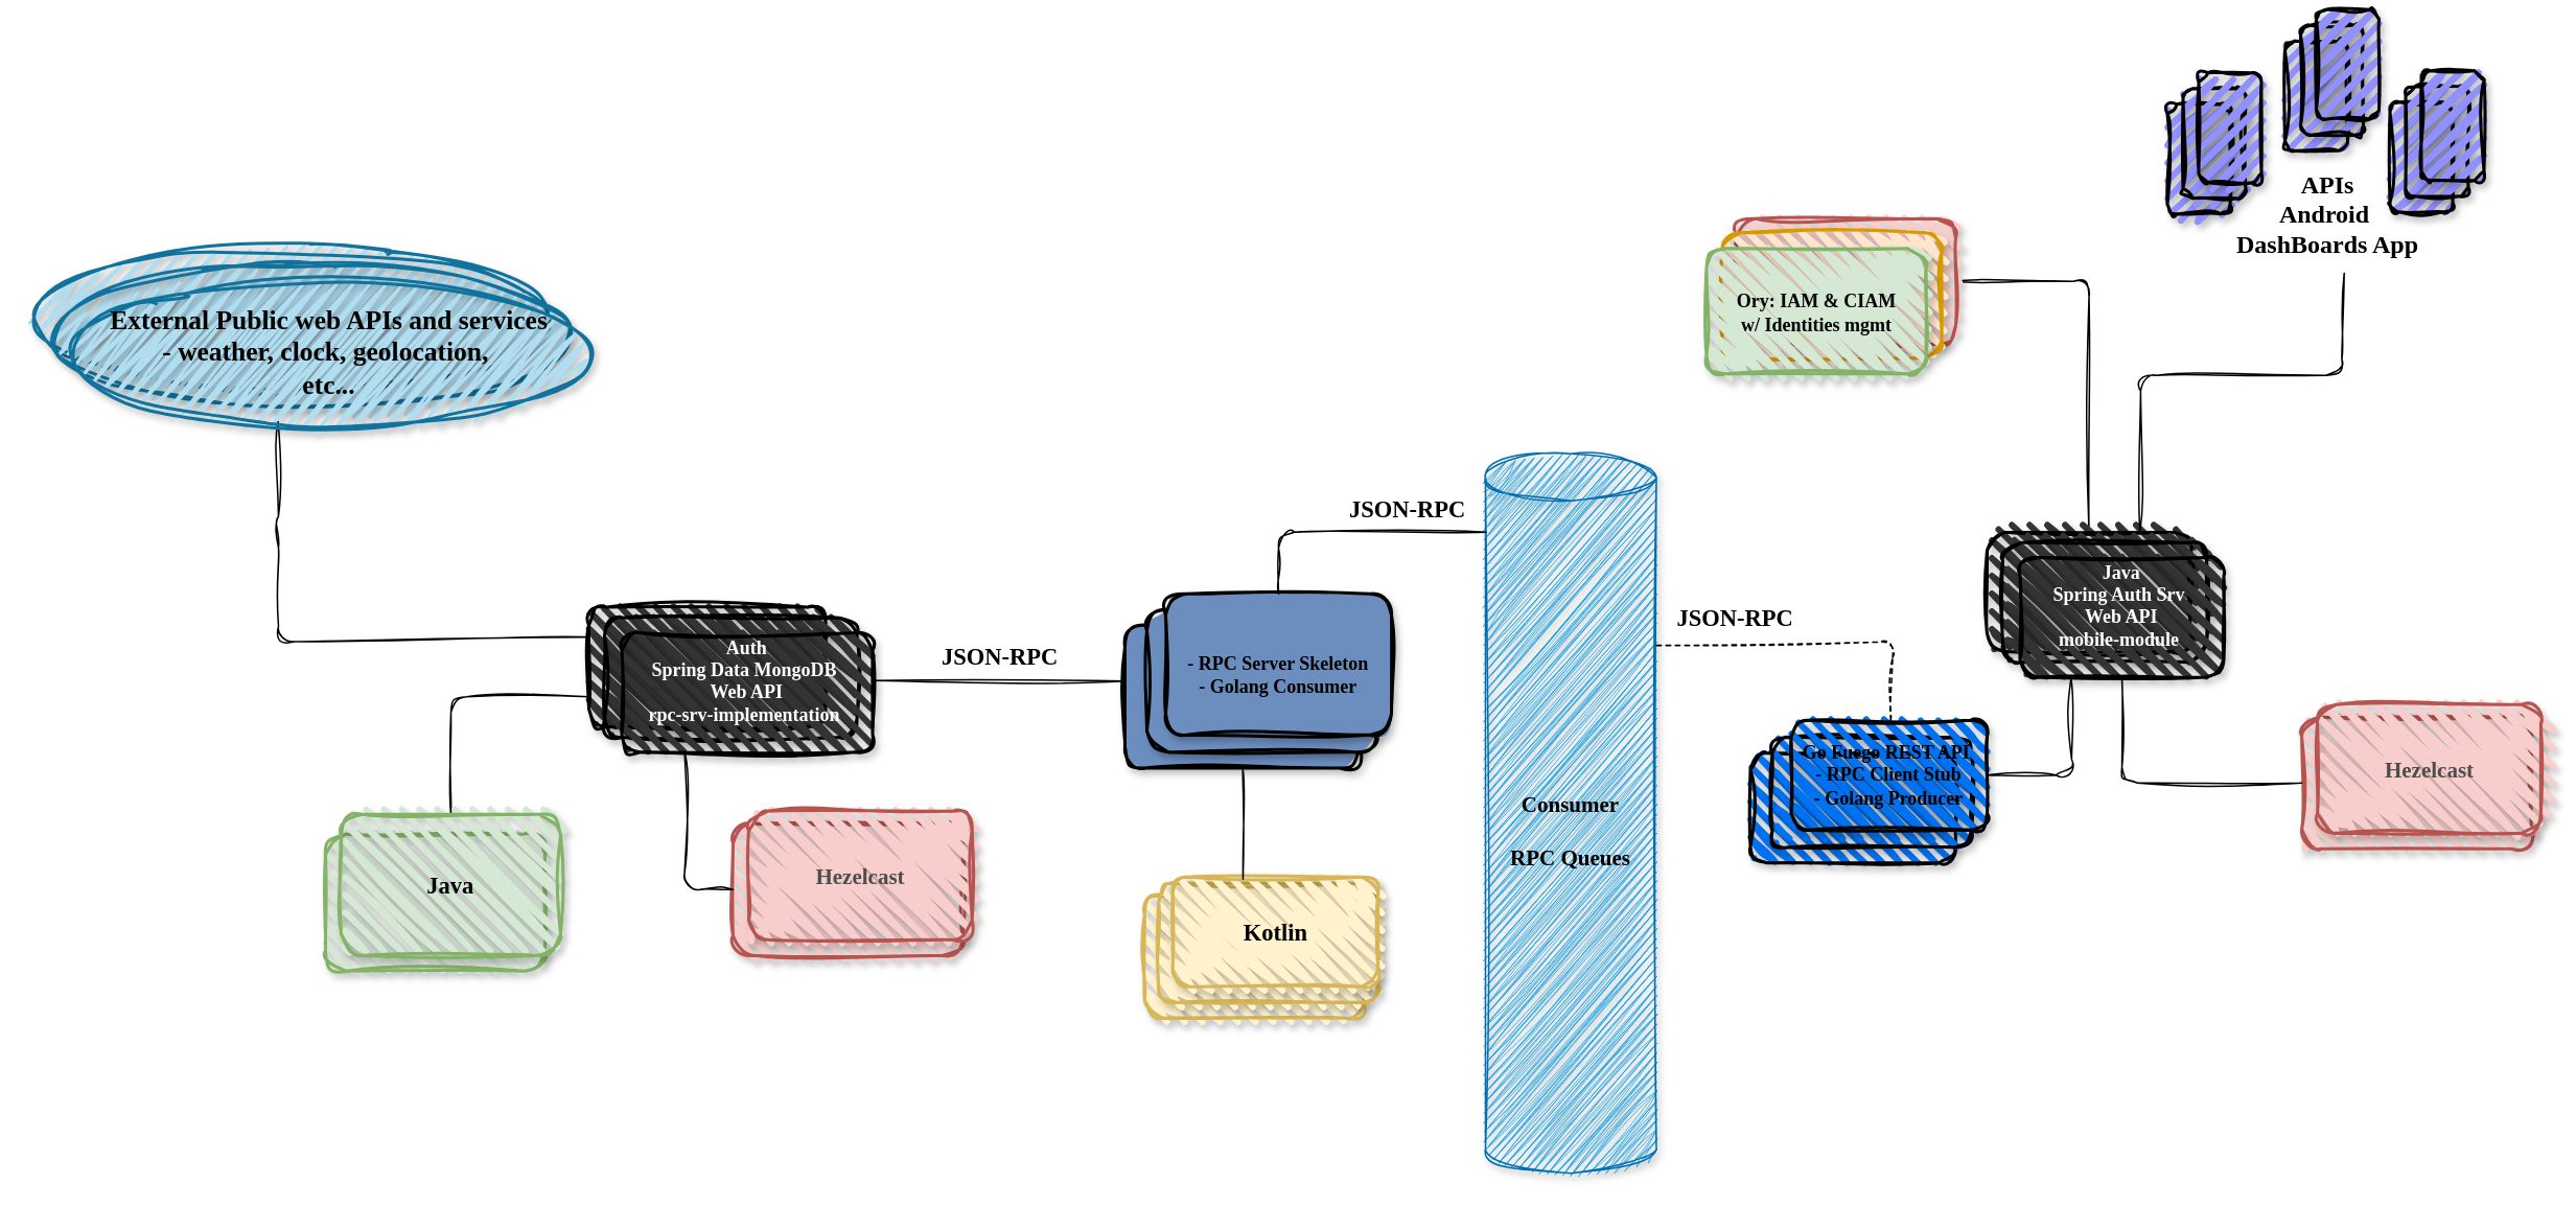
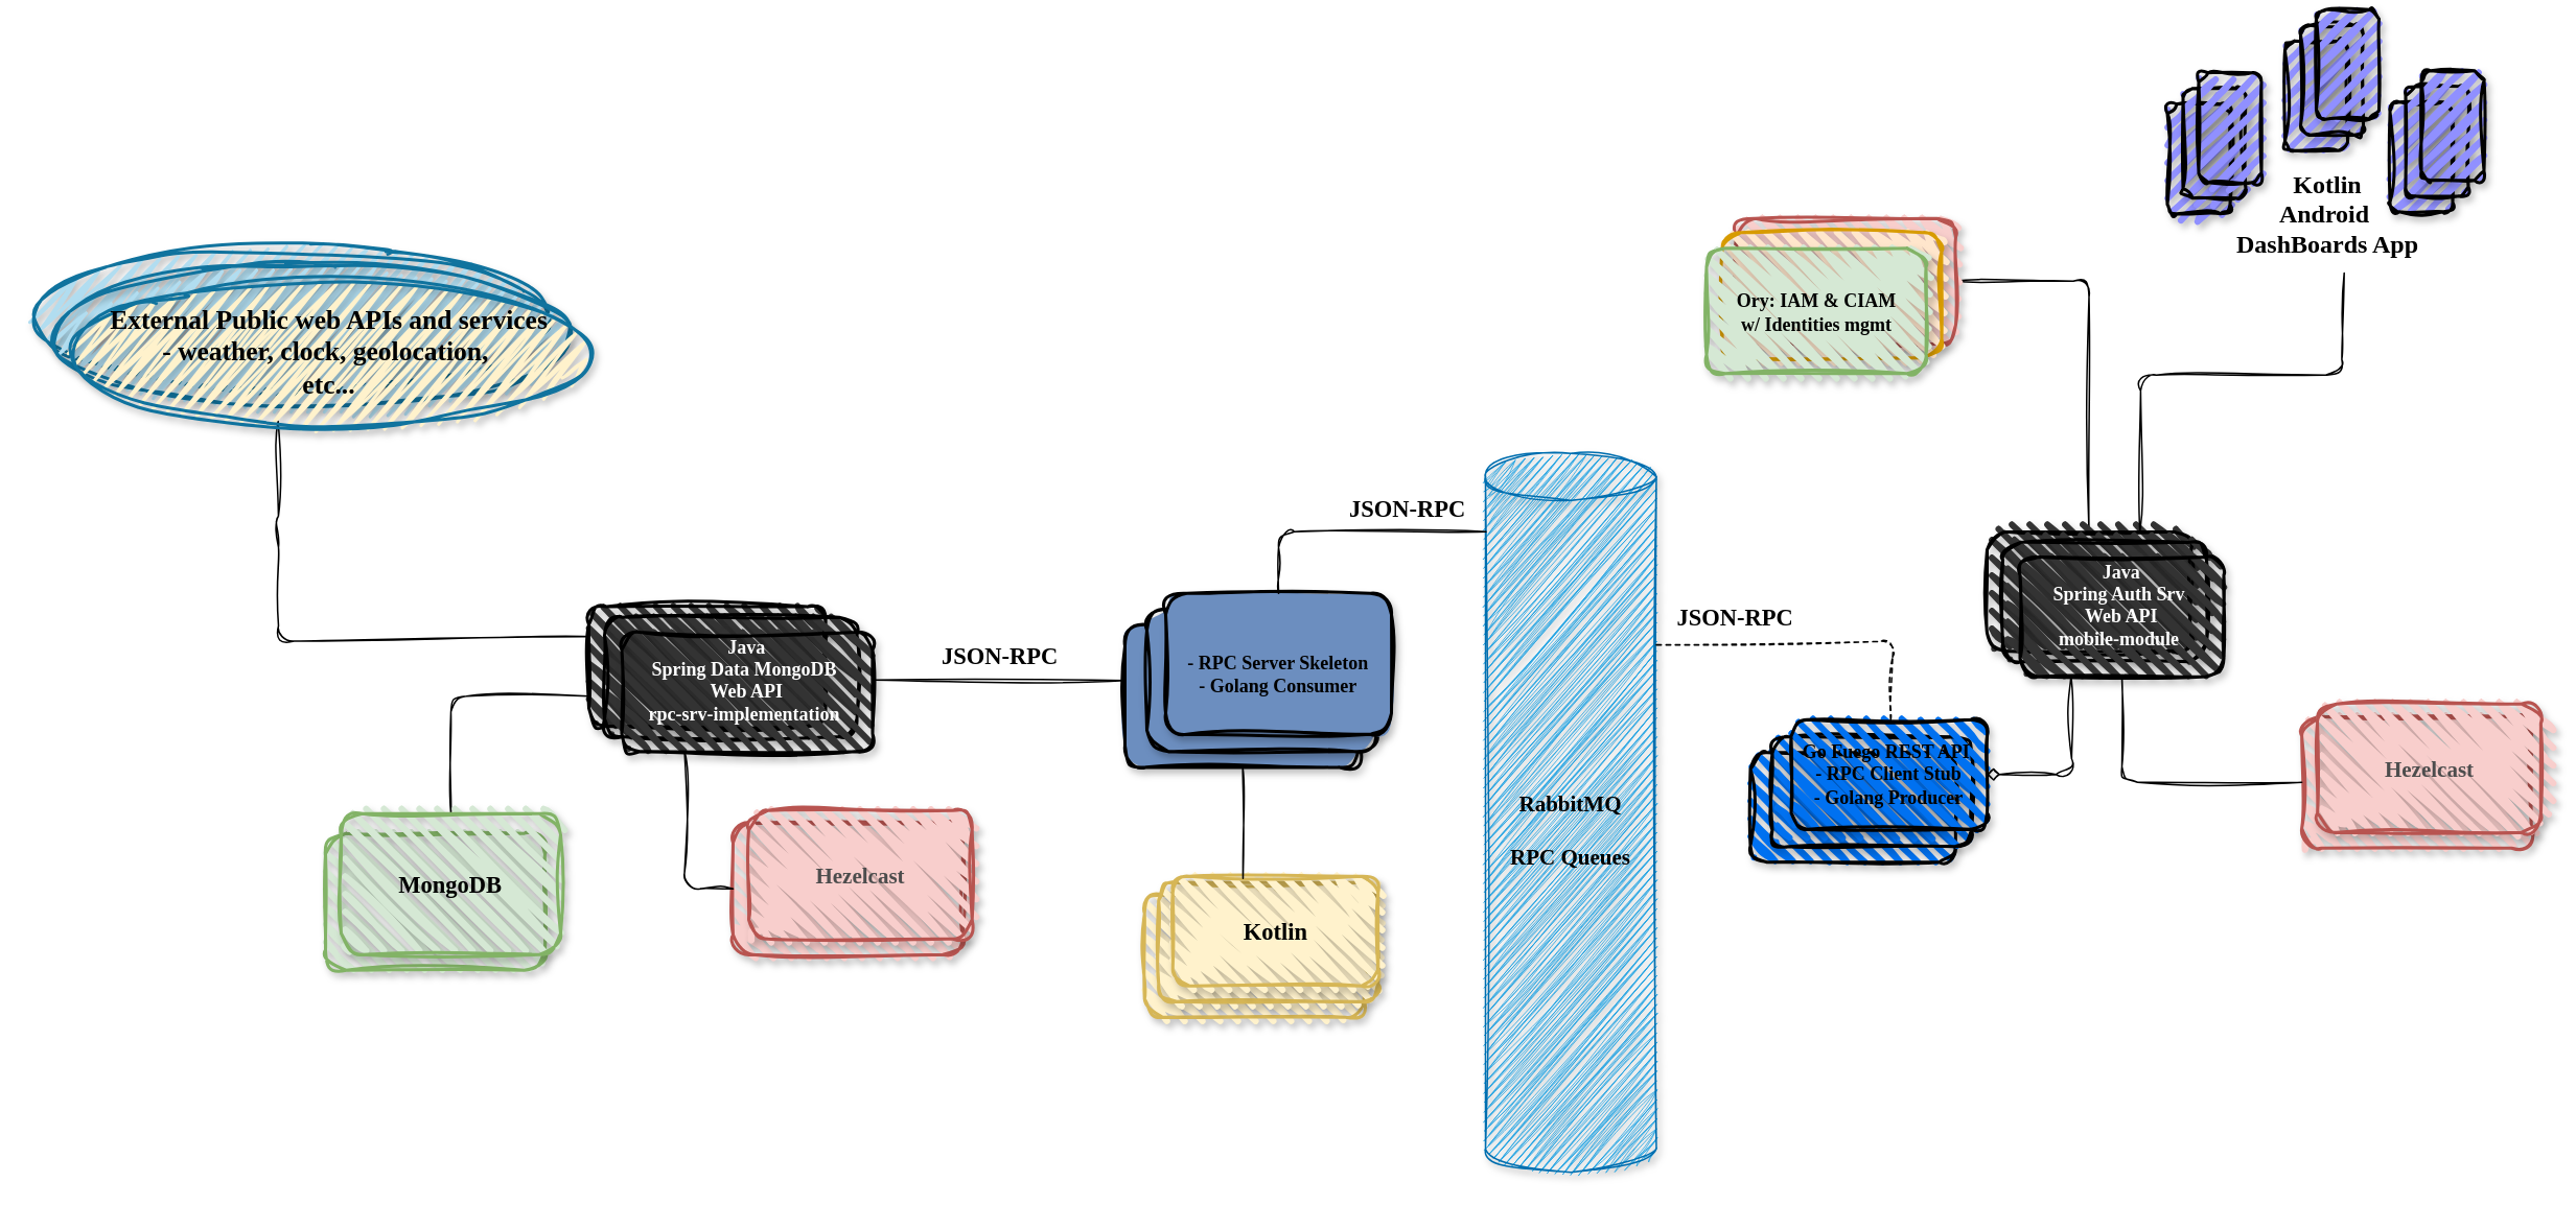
- <mxCell id="33" value="APIs&lt;div&gt;Android&amp;nbsp;&lt;/div&gt;&lt;div&gt;DashBoards App&lt;/div&gt;" style="text;html=1;align=center;verticalAlign=middle;resizable=0;points=[];autosize=1;strokeColor=none;fillColor=none;fontFamily=Comic Sans MS;fontSize=16;fontStyle=1" vertex="1" parent="1"><mxGeometry x="1409" y="101" width="150" height="70" as="geometry" /></mxCell>
+ <mxCell id="33" value="Kotlin&lt;div&gt;Android&amp;nbsp;&lt;/div&gt;&lt;div&gt;DashBoards App&lt;/div&gt;" style="text;html=1;align=center;verticalAlign=middle;resizable=0;points=[];autosize=1;strokeColor=none;fillColor=none;fontFamily=Comic Sans MS;fontSize=16;fontStyle=1" vertex="1" parent="1"><mxGeometry x="1409" y="101" width="150" height="70" as="geometry" /></mxCell>
- <mxCell id="54" value="&lt;font style=&quot;color: rgb(0, 0, 0);&quot;&gt;External Public web APIs and services&lt;/font&gt;&lt;div&gt;&lt;font style=&quot;color: rgb(0, 0, 0);&quot;&gt;- weather, clock, geolocation,&amp;nbsp;&lt;/font&gt;&lt;/div&gt;&lt;div&gt;&lt;font style=&quot;color: rgb(0, 0, 0);&quot;&gt;etc...&lt;/font&gt;&lt;/div&gt;" style="ellipse;whiteSpace=wrap;html=1;strokeWidth=2;fillWeight=2;hachureGap=8;fillColor=#b1ddf0;fillStyle=zigzag;fontFamily=Comic Sans MS;strokeColor=#10739e;shadow=1;sketch=1;curveFitting=1;jiggle=2;fontStyle=1;fontSize=17;" vertex="1" parent="1"><mxGeometry x="44" y="179" width="331" height="92" as="geometry" /></mxCell>
+ <mxCell id="54" value="&lt;font style=&quot;color: rgb(0, 0, 0);&quot;&gt;External Public web APIs and services&lt;/font&gt;&lt;div&gt;&lt;font style=&quot;color: rgb(0, 0, 0);&quot;&gt;- weather, clock, geolocation,&amp;nbsp;&lt;/font&gt;&lt;/div&gt;&lt;div&gt;&lt;font style=&quot;color: rgb(0, 0, 0);&quot;&gt;etc...&lt;/font&gt;&lt;/div&gt;" style="ellipse;whiteSpace=wrap;html=1;strokeWidth=2;fillWeight=2;hachureGap=8;fillColor=#fff2cc;fillStyle=zigzag;fontFamily=Comic Sans MS;strokeColor=#10739e;shadow=1;sketch=1;curveFitting=1;jiggle=2;fontStyle=1;fontSize=17;" vertex="1" parent="1"><mxGeometry x="44" y="179" width="331" height="92" as="geometry" /></mxCell>
- <mxCell id="45" value="&lt;span style=&quot;font-family: &amp;quot;Comic Sans MS&amp;quot;; text-wrap-mode: nowrap;&quot;&gt;&lt;font style=&quot;color: rgb(255, 255, 255);&quot;&gt;Auth&lt;/font&gt;&lt;/span&gt;&lt;div&gt;&lt;span style=&quot;font-family: &amp;quot;Comic Sans MS&amp;quot;; text-wrap-mode: nowrap;&quot;&gt;&lt;font style=&quot;color: rgb(255, 255, 255);&quot;&gt;Spring Data MongoDB&amp;nbsp;&lt;/font&gt;&lt;/span&gt;&lt;/div&gt;&lt;div&gt;&lt;span style=&quot;font-family: &amp;quot;Comic Sans MS&amp;quot;; text-wrap-mode: nowrap;&quot;&gt;&lt;font style=&quot;color: rgb(255, 255, 255);&quot;&gt;Web API&lt;/font&gt;&lt;/span&gt;&lt;/div&gt;&lt;div&gt;&lt;span style=&quot;font-family: &amp;quot;Comic Sans MS&amp;quot;; text-wrap-mode: nowrap;&quot;&gt;&lt;font style=&quot;color: rgb(255, 255, 255);&quot;&gt;rpc-srv-implementation&amp;nbsp;&lt;/font&gt;&lt;/span&gt;&lt;div&gt;&lt;br&gt;&lt;/div&gt;&lt;/div&gt;" style="rounded=1;whiteSpace=wrap;html=1;strokeWidth=2;fillWeight=4;hachureGap=8;hachureAngle=45;fillColor=light-dark(#333333,#198CC4);shadow=1;sketch=1;curveFitting=1;jiggle=2;fontStyle=1" vertex="1" parent="1"><mxGeometry x="396" y="403.12" width="160" height="76.24" as="geometry" /></mxCell>
+ <mxCell id="45" value="&lt;span style=&quot;font-family: &amp;quot;Comic Sans MS&amp;quot;; text-wrap-mode: nowrap;&quot;&gt;&lt;font style=&quot;color: rgb(255, 255, 255);&quot;&gt;Java&lt;/font&gt;&lt;/span&gt;&lt;div&gt;&lt;span style=&quot;font-family: &amp;quot;Comic Sans MS&amp;quot;; text-wrap-mode: nowrap;&quot;&gt;&lt;font style=&quot;color: rgb(255, 255, 255);&quot;&gt;Spring Data MongoDB&amp;nbsp;&lt;/font&gt;&lt;/span&gt;&lt;/div&gt;&lt;div&gt;&lt;span style=&quot;font-family: &amp;quot;Comic Sans MS&amp;quot;; text-wrap-mode: nowrap;&quot;&gt;&lt;font style=&quot;color: rgb(255, 255, 255);&quot;&gt;Web API&lt;/font&gt;&lt;/span&gt;&lt;/div&gt;&lt;div&gt;&lt;span style=&quot;font-family: &amp;quot;Comic Sans MS&amp;quot;; text-wrap-mode: nowrap;&quot;&gt;&lt;font style=&quot;color: rgb(255, 255, 255);&quot;&gt;rpc-srv-implementation&amp;nbsp;&lt;/font&gt;&lt;/span&gt;&lt;div&gt;&lt;br&gt;&lt;/div&gt;&lt;/div&gt;" style="rounded=1;whiteSpace=wrap;html=1;strokeWidth=2;fillWeight=4;hachureGap=8;hachureAngle=45;fillColor=light-dark(#333333,#198CC4);shadow=1;sketch=1;curveFitting=1;jiggle=2;fontStyle=1" vertex="1" parent="1"><mxGeometry x="396" y="403.12" width="160" height="76.24" as="geometry" /></mxCell>
- <mxCell id="15" style="edgeStyle=none;html=1;exitX=0.25;exitY=1;exitDx=0;exitDy=0;entryX=1;entryY=0.5;entryDx=0;entryDy=0;sketch=1;curveFitting=1;jiggle=2;endArrow=none;endFill=0;" edge="1" parent="1" source="16" target="24"><mxGeometry relative="1" as="geometry"><Array as="points"><mxPoint x="1321" y="494" /></Array></mxGeometry></mxCell>
+ <mxCell id="15" style="edgeStyle=none;html=1;exitX=0.25;exitY=1;exitDx=0;exitDy=0;entryX=1;entryY=0.5;entryDx=0;entryDy=0;sketch=1;curveFitting=1;jiggle=2;endArrow=diamond;endFill=0;" edge="1" parent="1" source="16" target="24"><mxGeometry relative="1" as="geometry"><Array as="points"><mxPoint x="1321" y="494" /></Array></mxGeometry></mxCell>
- <mxCell id="23" value="&lt;span style=&quot;font-size: 14px;&quot;&gt;Consumer&lt;/span&gt;&lt;div&gt;&lt;span style=&quot;font-size: 14px;&quot;&gt;&lt;br&gt;&lt;/span&gt;&lt;div&gt;&lt;span style=&quot;font-size: 14px;&quot;&gt;RPC Queues&lt;/span&gt;&lt;/div&gt;&lt;/div&gt;" style="shape=cylinder3;whiteSpace=wrap;html=1;boundedLbl=1;backgroundOutline=1;size=15;fillColor=#1ba1e2;strokeColor=#006EAF;fillStyle=zigzag;shadow=1;fontStyle=1;strokeWidth=1;fontColor=#000000;sketch=1;curveFitting=1;jiggle=2;fontFamily=Comic Sans MS;" parent="1" vertex="1"><mxGeometry x="947" y="289" width="109" height="459" as="geometry" /></mxCell>
+ <mxCell id="23" value="&lt;span style=&quot;font-size: 14px;&quot;&gt;RabbitMQ&lt;/span&gt;&lt;div&gt;&lt;span style=&quot;font-size: 14px;&quot;&gt;&lt;br&gt;&lt;/span&gt;&lt;div&gt;&lt;span style=&quot;font-size: 14px;&quot;&gt;RPC Queues&lt;/span&gt;&lt;/div&gt;&lt;/div&gt;" style="shape=cylinder3;whiteSpace=wrap;html=1;boundedLbl=1;backgroundOutline=1;size=15;fillColor=#1ba1e2;strokeColor=#006EAF;fillStyle=zigzag;shadow=1;fontStyle=1;strokeWidth=1;fontColor=#000000;sketch=1;curveFitting=1;jiggle=2;fontFamily=Comic Sans MS;" parent="1" vertex="1"><mxGeometry x="947" y="289" width="109" height="459" as="geometry" /></mxCell>
- <mxCell id="22" value="&lt;span style=&quot;color: rgb(0, 0, 0); font-family: &amp;quot;Comic Sans MS&amp;quot;; text-wrap-mode: nowrap;&quot;&gt;&lt;font style=&quot;font-size: 15px;&quot;&gt;&lt;span&gt;Java&lt;/span&gt;&lt;/font&gt;&lt;/span&gt;" style="rounded=1;whiteSpace=wrap;html=1;strokeWidth=2;fillWeight=4;hachureGap=8;hachureAngle=45;fillColor=#d5e8d4;shadow=1;strokeColor=#82b366;sketch=1;curveFitting=1;jiggle=2;fontStyle=1" parent="1" vertex="1"><mxGeometry x="217" y="519" width="140" height="90" as="geometry" /></mxCell>
+ <mxCell id="22" value="&lt;span style=&quot;color: rgb(0, 0, 0); font-family: &amp;quot;Comic Sans MS&amp;quot;; text-wrap-mode: nowrap;&quot;&gt;&lt;font style=&quot;font-size: 15px;&quot;&gt;&lt;span&gt;MongoDB&lt;/span&gt;&lt;/font&gt;&lt;/span&gt;" style="rounded=1;whiteSpace=wrap;html=1;strokeWidth=2;fillWeight=4;hachureGap=8;hachureAngle=45;fillColor=#d5e8d4;shadow=1;strokeColor=#82b366;sketch=1;curveFitting=1;jiggle=2;fontStyle=1" parent="1" vertex="1"><mxGeometry x="217" y="519" width="140" height="90" as="geometry" /></mxCell>
